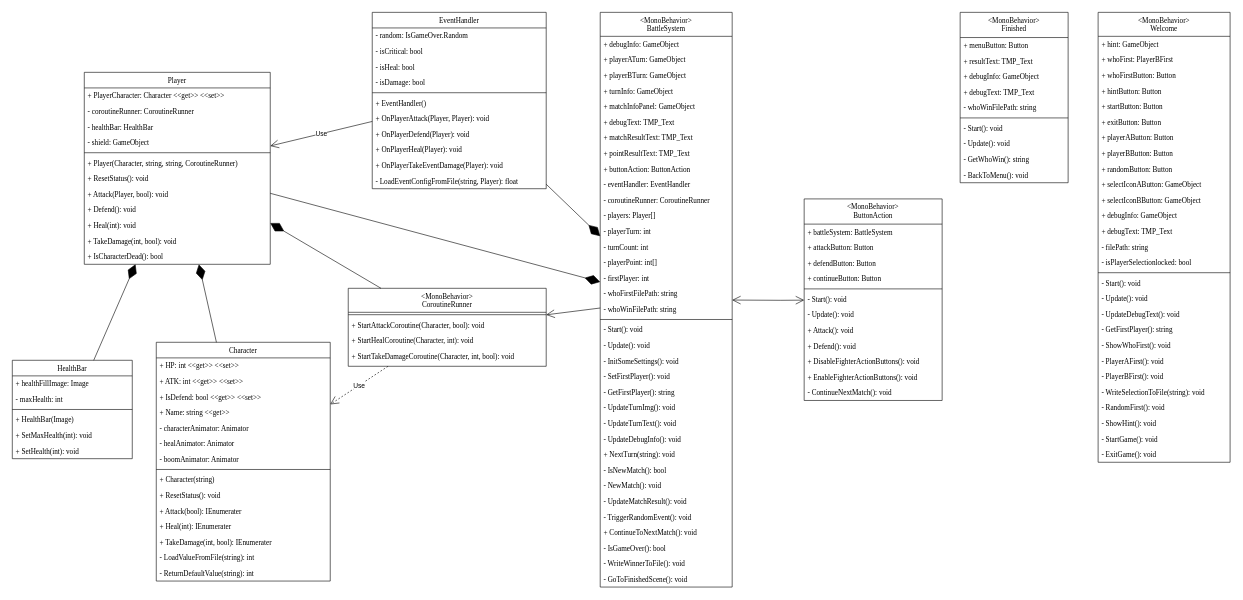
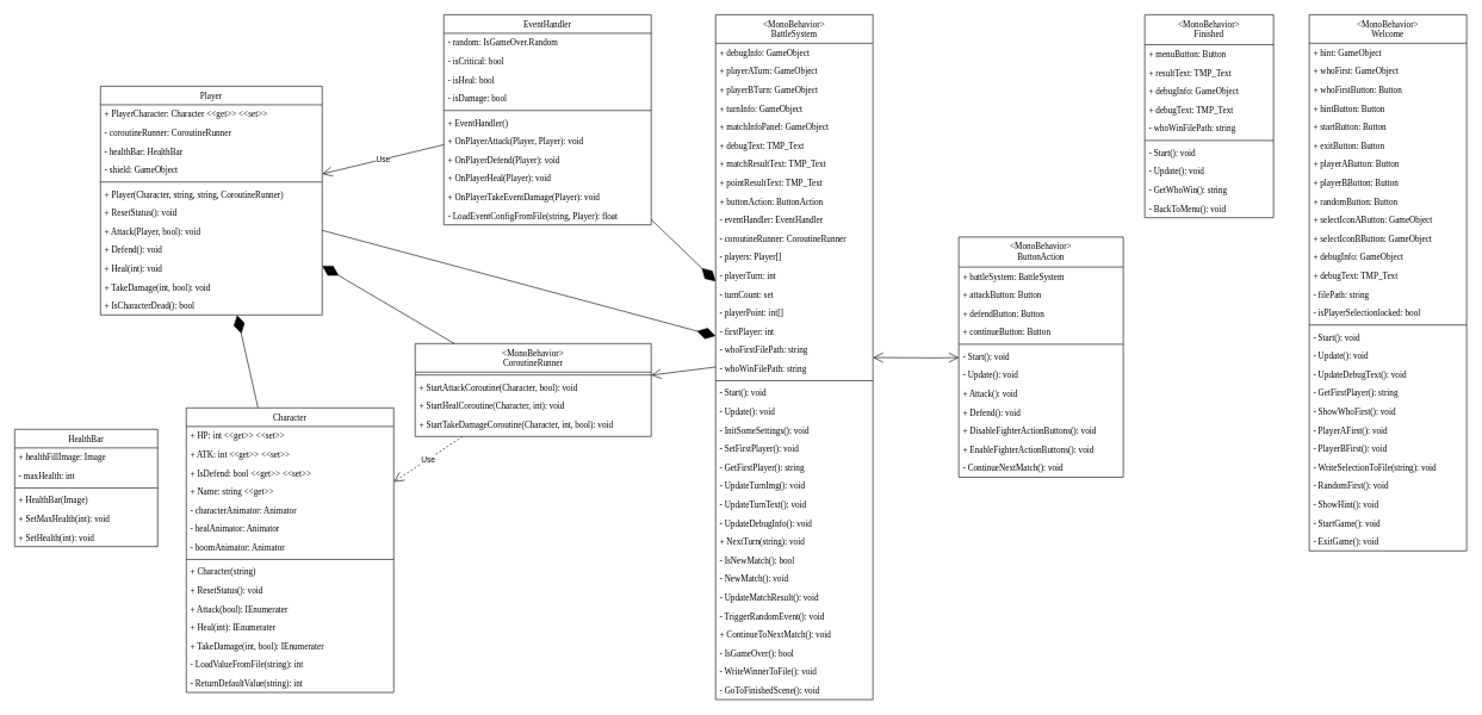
- <mxCell id="20" value="+ whoFirst: PlayerBFirst" style="text;align=left;verticalAlign=top;spacingLeft=4;spacingRight=4;overflow=hidden;rotatable=0;points=[[0,0.5],[1,0.5]];portConstraint=eastwest;rounded=0;shadow=0;html=0;fontFamily=Comic Sans MS;" vertex="1" parent="18"><mxGeometry y="66" width="220" height="26" as="geometry" /></mxCell>
+ <mxCell id="20" value="+ whoFirst: GameObject" style="text;align=left;verticalAlign=top;spacingLeft=4;spacingRight=4;overflow=hidden;rotatable=0;points=[[0,0.5],[1,0.5]];portConstraint=eastwest;rounded=0;shadow=0;html=0;fontFamily=Comic Sans MS;" vertex="1" parent="18"><mxGeometry y="66" width="220" height="26" as="geometry" /></mxCell>
- <mxCell id="122" value="- turnCount: int" style="text;align=left;verticalAlign=top;spacingLeft=4;spacingRight=4;overflow=hidden;rotatable=0;points=[[0,0.5],[1,0.5]];portConstraint=eastwest;rounded=0;shadow=0;html=0;fontFamily=Comic Sans MS;" vertex="1" parent="108"><mxGeometry y="378" width="220" height="26" as="geometry" /></mxCell>
+ <mxCell id="122" value="- turnCount: set" style="text;align=left;verticalAlign=top;spacingLeft=4;spacingRight=4;overflow=hidden;rotatable=0;points=[[0,0.5],[1,0.5]];portConstraint=eastwest;rounded=0;shadow=0;html=0;fontFamily=Comic Sans MS;" vertex="1" parent="108"><mxGeometry y="378" width="220" height="26" as="geometry" /></mxCell>
- <mxCell id="150" value="" style="endArrow=diamondThin;endFill=1;endSize=24;html=1;rounded=0;" edge="1" parent="1" source="47" target="95"><mxGeometry width="160" relative="1" as="geometry"><mxPoint x="360" y="610" as="sourcePoint" /><mxPoint x="333" y="450" as="targetPoint" /></mxGeometry></mxCell>
